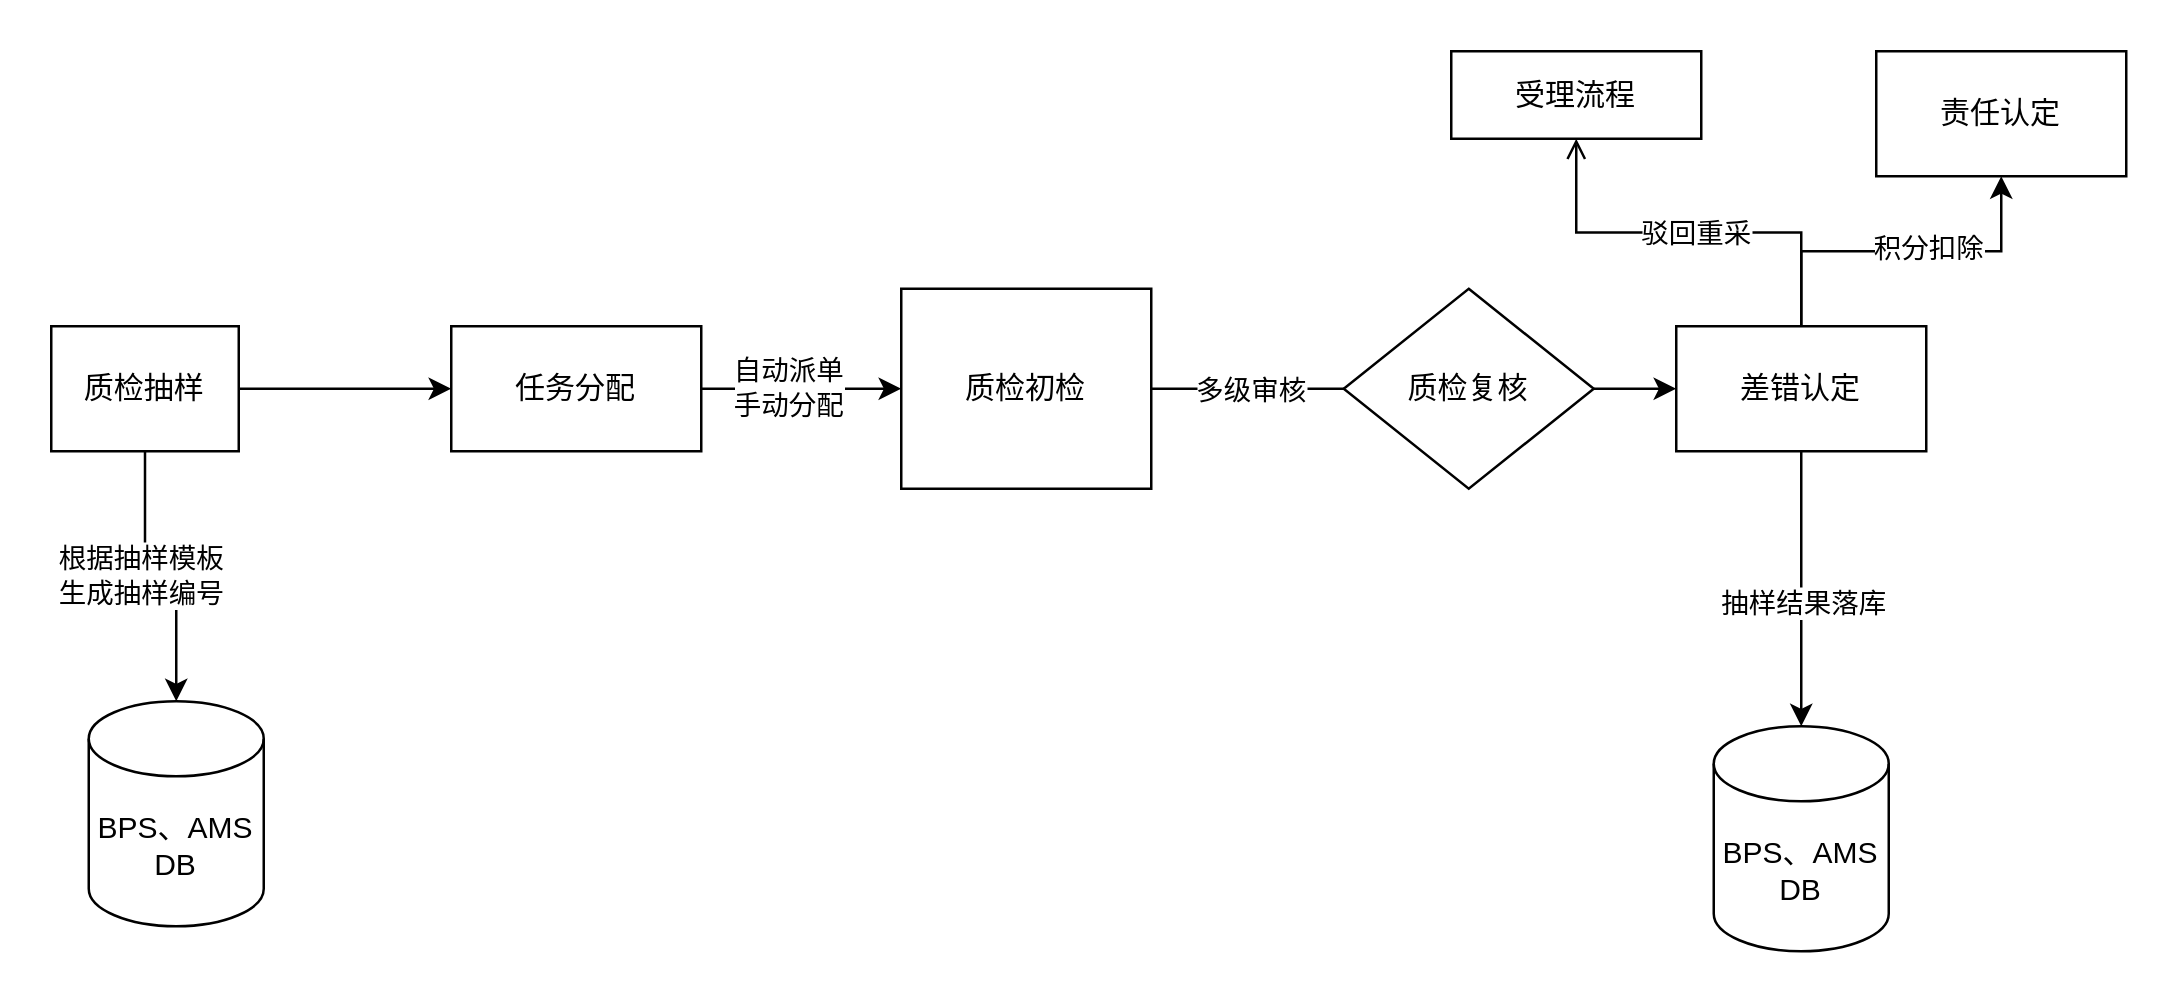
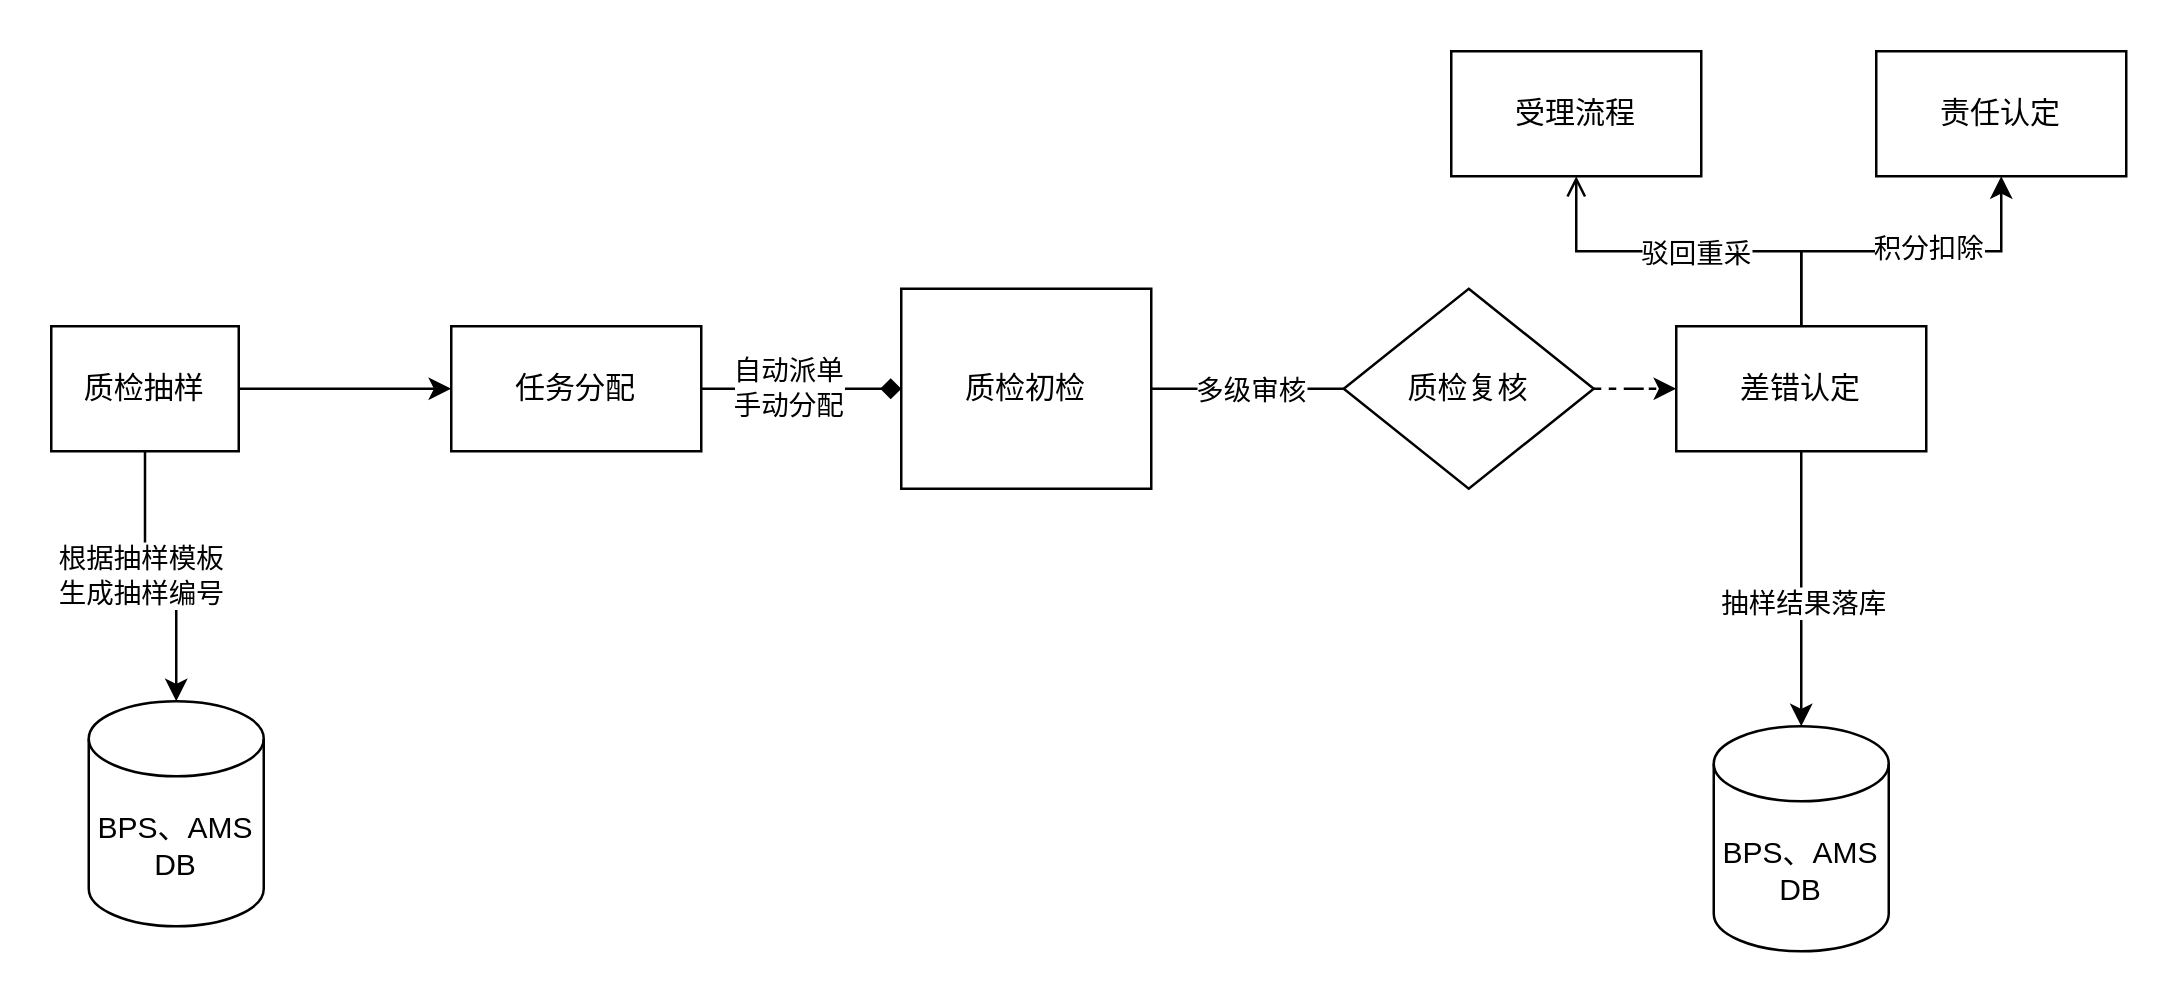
- <mxCell id="22" value="受理流程" style="rounded=0;whiteSpace=wrap;html=1;" vertex="1" parent="1"><mxGeometry x="580" y="20" width="100" height="35" as="geometry" /></mxCell>
+ <mxCell id="22" value="受理流程" style="rounded=0;whiteSpace=wrap;html=1;" vertex="1" parent="1"><mxGeometry x="580" y="20" width="100" height="50" as="geometry" /></mxCell>
- <mxCell id="7" style="edgeStyle=orthogonalEdgeStyle;rounded=0;orthogonalLoop=1;jettySize=auto;html=1;entryX=0;entryY=0.5;entryDx=0;entryDy=0;" edge="1" parent="1" source="9" target="21"><mxGeometry relative="1" as="geometry"><mxPoint x="400" y="155" as="targetPoint" /></mxGeometry></mxCell>
+ <mxCell id="7" style="edgeStyle=orthogonalEdgeStyle;rounded=0;orthogonalLoop=1;jettySize=auto;html=1;entryX=0;entryY=0.5;entryDx=0;entryDy=0;endArrow=diamond;" edge="1" parent="1" source="9" target="21"><mxGeometry relative="1" as="geometry"><mxPoint x="400" y="155" as="targetPoint" /></mxGeometry></mxCell>
- <mxCell id="12" value="" style="edgeStyle=orthogonalEdgeStyle;rounded=0;orthogonalLoop=1;jettySize=auto;html=1;exitX=1;exitY=0.5;exitDx=0;exitDy=0;" edge="1" parent="1" source="20" target="19"><mxGeometry relative="1" as="geometry"><mxPoint x="667" y="210" as="sourcePoint" /></mxGeometry></mxCell>
+ <mxCell id="12" value="" style="edgeStyle=orthogonalEdgeStyle;rounded=0;orthogonalLoop=1;jettySize=auto;html=1;exitX=1;exitY=0.5;exitDx=0;exitDy=0;dashed=1;" edge="1" parent="1" source="20" target="19"><mxGeometry relative="1" as="geometry"><mxPoint x="667" y="210" as="sourcePoint" /></mxGeometry></mxCell>
